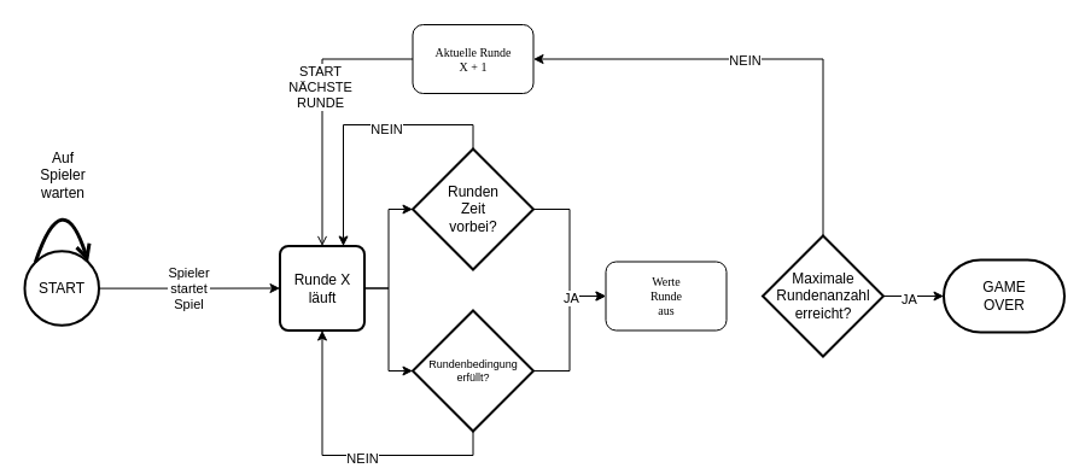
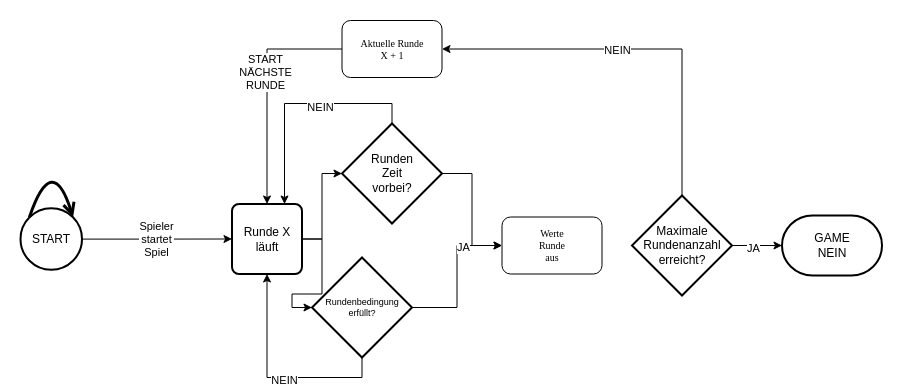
- <mxCell id="27" value="&lt;div&gt;Auf&lt;/div&gt;&lt;div&gt;Spieler&lt;/div&gt;&lt;div&gt;warten&lt;br&gt;&lt;/div&gt;" style="text;html=1;strokeColor=none;fillColor=none;align=center;verticalAlign=middle;whiteSpace=wrap;rounded=0;" vertex="1" parent="1"><mxGeometry x="21.5" y="130" width="60" height="30" as="geometry" /></mxCell>
- <mxCell id="20" style="edgeStyle=orthogonalEdgeStyle;rounded=0;orthogonalLoop=1;jettySize=auto;html=1;exitX=0;exitY=0.5;exitDx=0;exitDy=0;entryX=0.5;entryY=0;entryDx=0;entryDy=0;endArrow=open;" edge="1" parent="1" source="22" target="5"><mxGeometry relative="1" as="geometry" /></mxCell>
+ <mxCell id="20" style="edgeStyle=orthogonalEdgeStyle;rounded=0;orthogonalLoop=1;jettySize=auto;html=1;exitX=0;exitY=0.5;exitDx=0;exitDy=0;entryX=0.5;entryY=0;entryDx=0;entryDy=0;" edge="1" parent="1" source="22" target="5"><mxGeometry relative="1" as="geometry" /></mxCell>
- <mxCell id="24" value="GAME&lt;br&gt;OVER" style="strokeWidth=2;html=1;shape=mxgraph.flowchart.terminator;whiteSpace=wrap;" vertex="1" parent="1"><mxGeometry x="781.5" y="215" width="100" height="60" as="geometry" /></mxCell>
+ <mxCell id="24" value="GAME&lt;br&gt;NEIN" style="strokeWidth=2;html=1;shape=mxgraph.flowchart.terminator;whiteSpace=wrap;" vertex="1" parent="1"><mxGeometry x="781.5" y="215" width="100" height="60" as="geometry" /></mxCell>
- <mxCell id="14" value="&lt;div style=&quot;font-size: 9px;&quot;&gt;&lt;font style=&quot;font-size: 9px;&quot;&gt;Rundenbedingung&lt;/font&gt;&lt;/div&gt;&lt;div style=&quot;font-size: 9px;&quot;&gt;&lt;font style=&quot;font-size: 9px;&quot;&gt;erfüllt?&lt;font style=&quot;font-size: 9px;&quot;&gt;&lt;br style=&quot;font-size: 9px;&quot;&gt;&lt;/font&gt;&lt;/font&gt;&lt;/div&gt;" style="strokeWidth=2;html=1;shape=mxgraph.flowchart.decision;whiteSpace=wrap;fontSize=9;" vertex="1" parent="1"><mxGeometry x="341.5" y="257" width="100" height="100" as="geometry" /></mxCell>
+ <mxCell id="14" value="&lt;div style=&quot;font-size: 9px;&quot;&gt;&lt;font style=&quot;font-size: 9px;&quot;&gt;Rundenbedingung&lt;/font&gt;&lt;/div&gt;&lt;div style=&quot;font-size: 9px;&quot;&gt;&lt;font style=&quot;font-size: 9px;&quot;&gt;erfüllt?&lt;font style=&quot;font-size: 9px;&quot;&gt;&lt;br style=&quot;font-size: 9px;&quot;&gt;&lt;/font&gt;&lt;/font&gt;&lt;/div&gt;" style="strokeWidth=2;html=1;shape=mxgraph.flowchart.decision;whiteSpace=wrap;fontSize=9;" vertex="1" parent="1"><mxGeometry x="311.5" y="257" width="100" height="100" as="geometry" /></mxCell>
